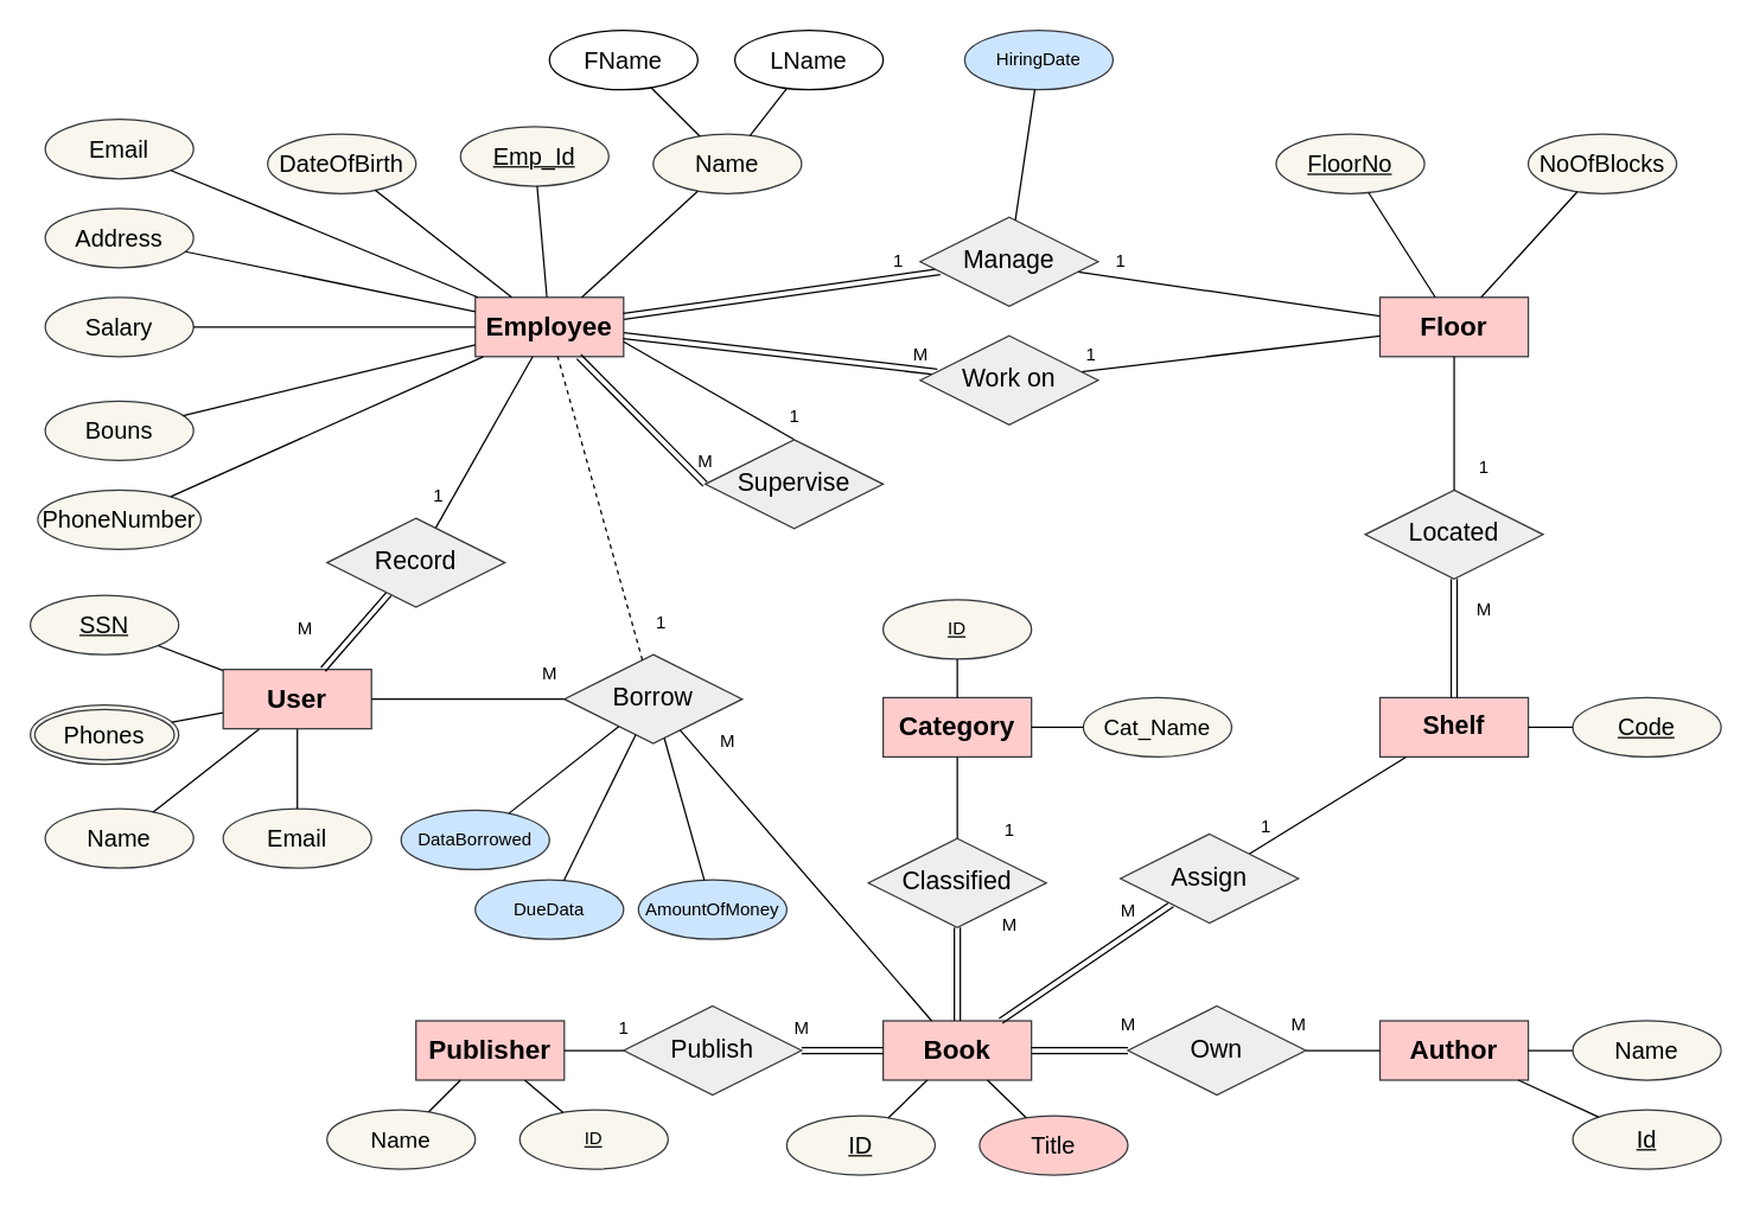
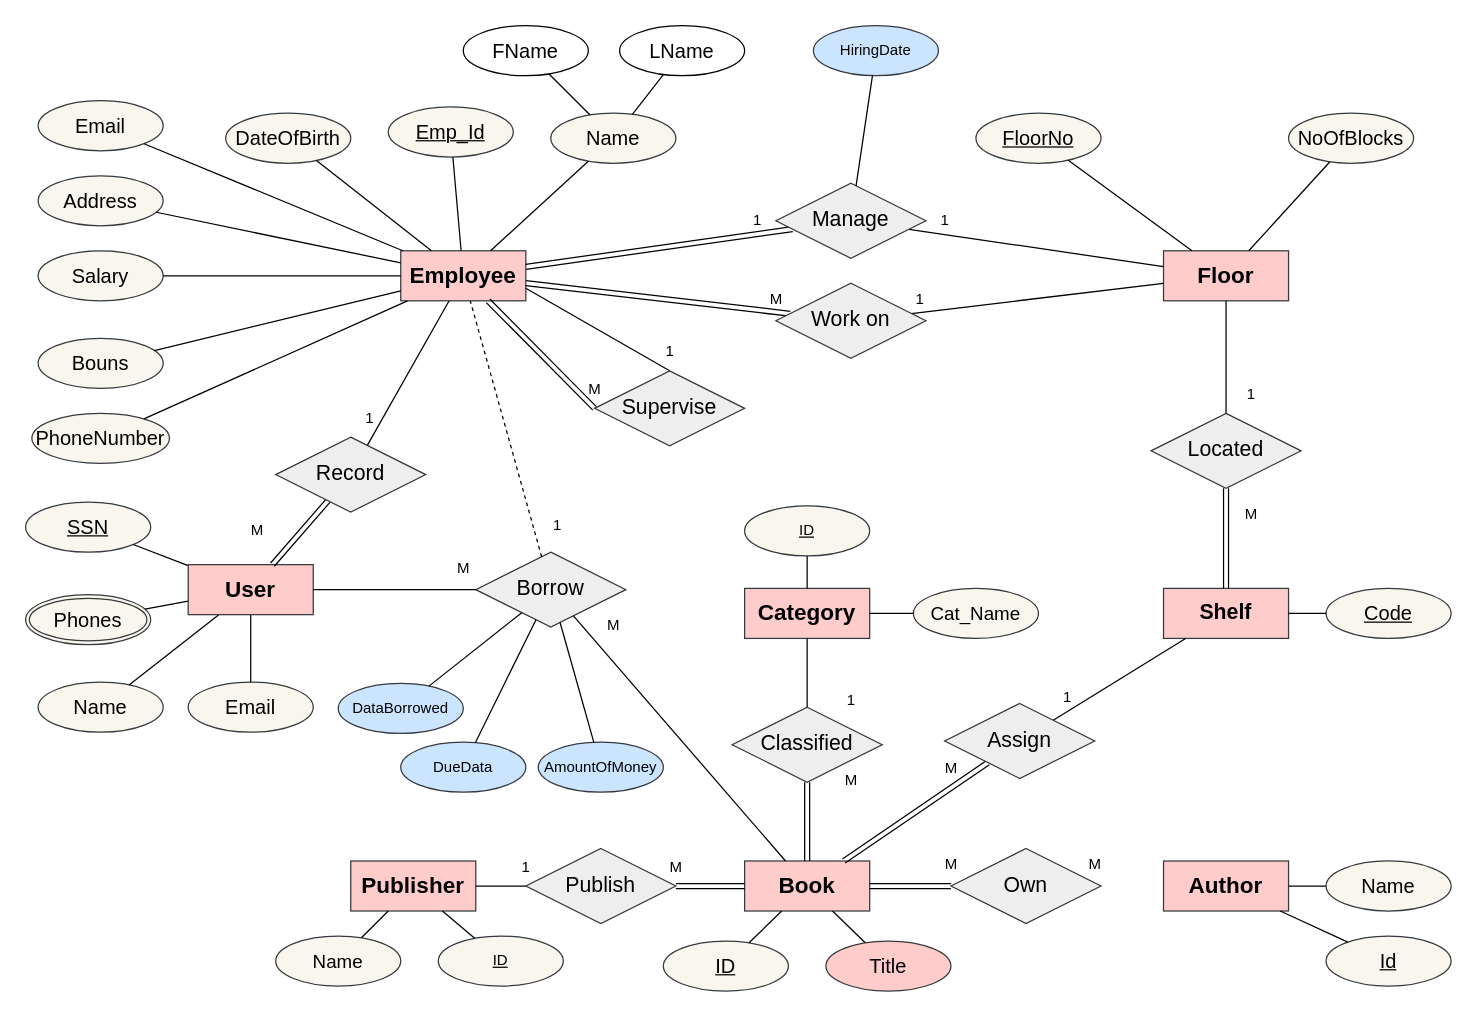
- <mxCell id="26" value="&lt;font style=&quot;font-size: 16px;&quot;&gt;FloorNo&lt;/font&gt;" style="ellipse;whiteSpace=wrap;html=1;align=center;fontStyle=4;fillColor=#f9f7ed;strokeColor=#36393d;" parent="1" vertex="1"><mxGeometry x="860" y="90" width="100" height="40" as="geometry" /></mxCell>
+ <mxCell id="26" value="&lt;font style=&quot;font-size: 16px;&quot;&gt;FloorNo&lt;/font&gt;" style="ellipse;whiteSpace=wrap;html=1;align=center;fontStyle=4;fillColor=#f9f7ed;strokeColor=#36393d;" parent="1" vertex="1"><mxGeometry x="780" y="90" width="100" height="40" as="geometry" /></mxCell>
- <mxCell id="79" value="" style="endArrow=none;html=1;rounded=0;" parent="1" source="81" target="32" edge="1"><mxGeometry relative="1" as="geometry"><mxPoint x="430" y="568" as="sourcePoint" /><mxPoint x="590" y="568" as="targetPoint" /></mxGeometry></mxCell>
